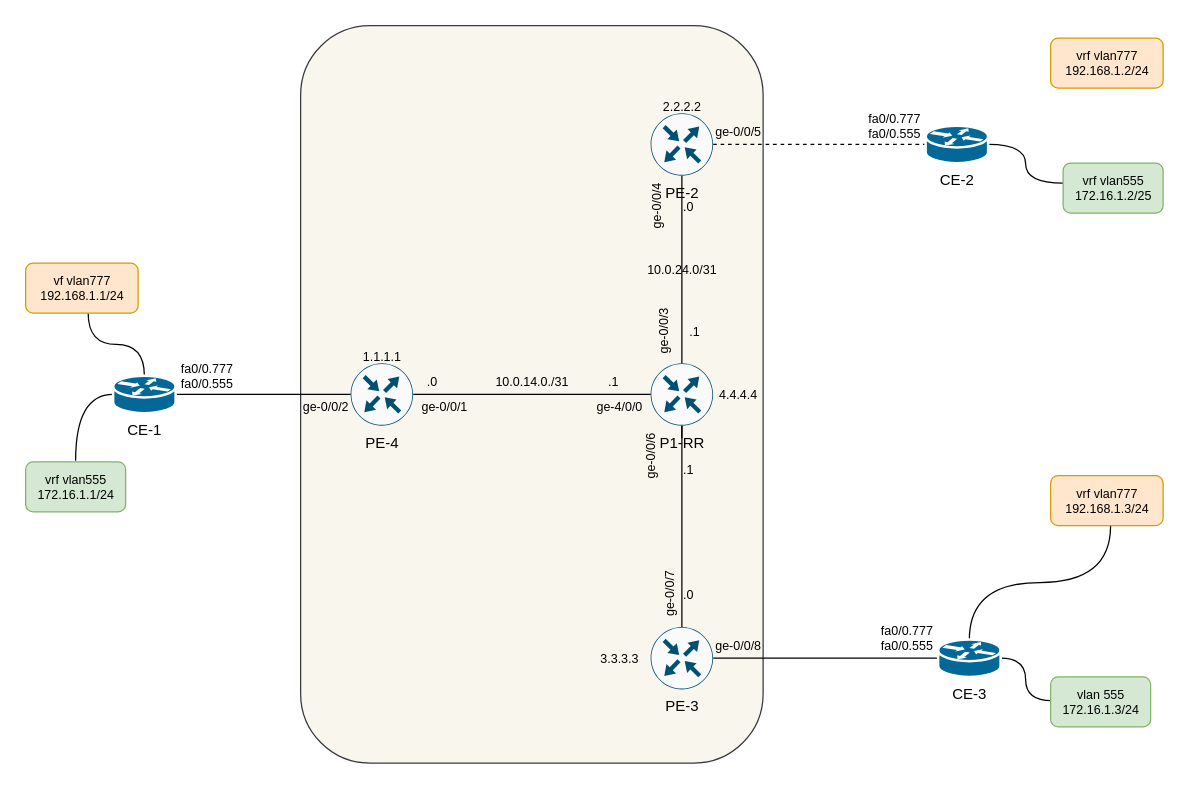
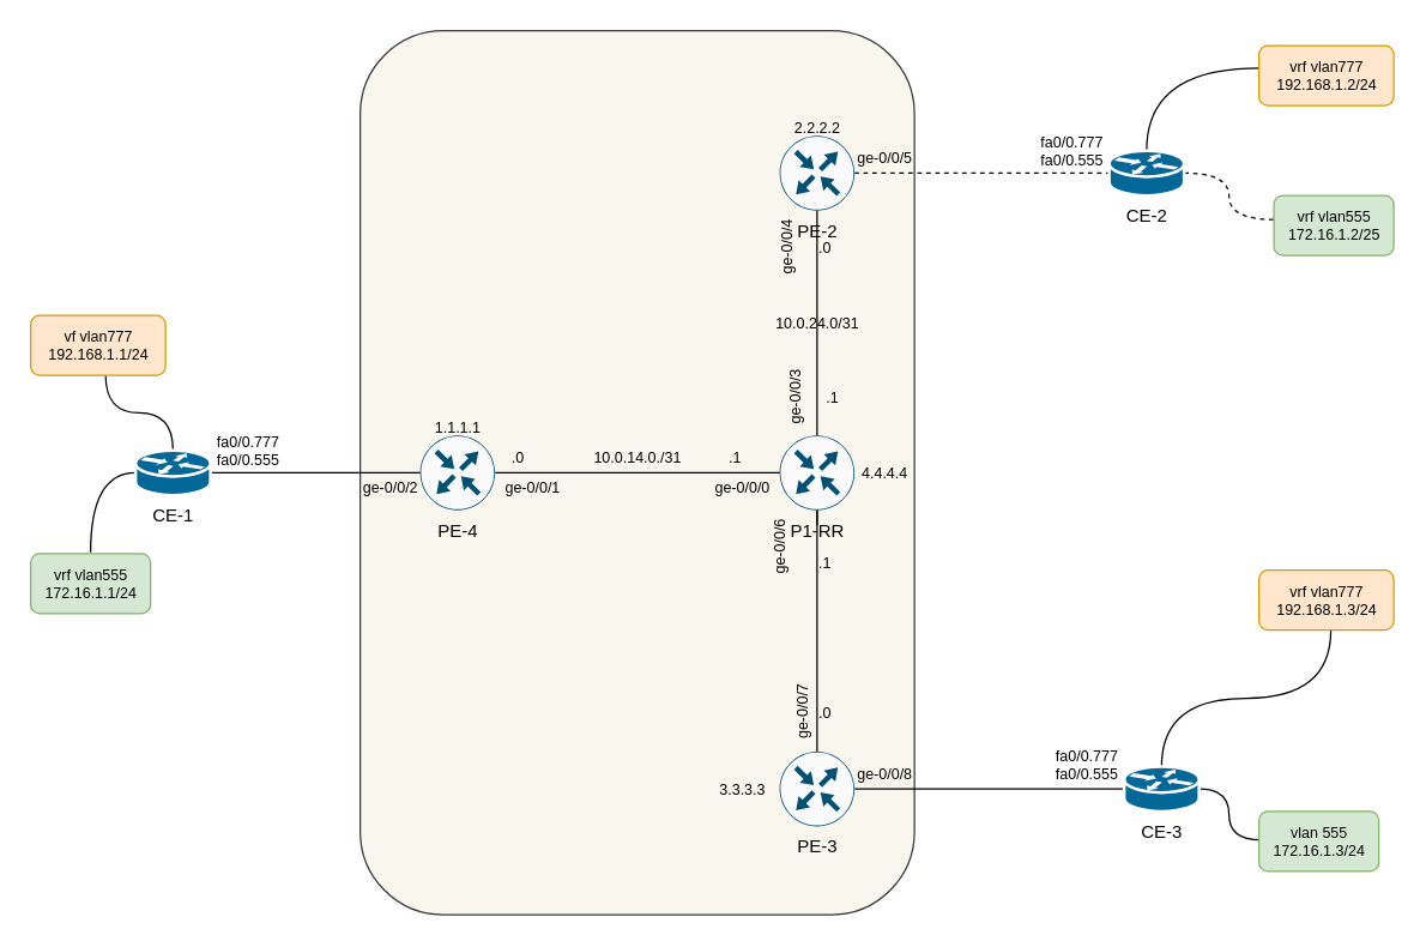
+ <mxCell id="14" style="edgeStyle=orthogonalEdgeStyle;rounded=0;orthogonalLoop=1;jettySize=auto;html=1;exitX=0.5;exitY=0;exitDx=0;exitDy=0;exitPerimeter=0;entryX=0;entryY=0.375;entryDx=0;entryDy=0;entryPerimeter=0;fontSize=10;endArrow=none;endFill=0;curved=1;" parent="1" source="15" target="42" edge="1"><mxGeometry relative="1" as="geometry" /></mxCell>
- <mxCell id="13" style="edgeStyle=orthogonalEdgeStyle;rounded=0;orthogonalLoop=1;jettySize=auto;html=1;exitX=1;exitY=0.5;exitDx=0;exitDy=0;exitPerimeter=0;entryX=0;entryY=0.4;entryDx=0;entryDy=0;entryPerimeter=0;fontSize=10;endArrow=none;endFill=0;curved=1;" parent="1" source="15" target="47" edge="1"><mxGeometry relative="1" as="geometry" /></mxCell>
+ <mxCell id="13" style="edgeStyle=orthogonalEdgeStyle;rounded=0;orthogonalLoop=1;jettySize=auto;html=1;exitX=1;exitY=0.5;exitDx=0;exitDy=0;exitPerimeter=0;entryX=0;entryY=0.4;entryDx=0;entryDy=0;entryPerimeter=0;fontSize=10;endArrow=none;endFill=0;curved=1;dashed=1;" parent="1" source="15" target="47" edge="1"><mxGeometry relative="1" as="geometry" /></mxCell>
- <mxCell id="25" value="&lt;font style=&quot;font-size: 10px;&quot;&gt;ge-4/0/0&lt;/font&gt;" style="text;html=1;align=center;verticalAlign=middle;resizable=0;points=[];autosize=1;strokeColor=none;fillColor=none;" parent="1" vertex="1"><mxGeometry x="465" y="310" width="60" height="30" as="geometry" /></mxCell>
+ <mxCell id="25" value="&lt;font style=&quot;font-size: 10px;&quot;&gt;ge-0/0/0&lt;/font&gt;" style="text;html=1;align=center;verticalAlign=middle;resizable=0;points=[];autosize=1;strokeColor=none;fillColor=none;" parent="1" vertex="1"><mxGeometry x="465" y="310" width="60" height="30" as="geometry" /></mxCell>
